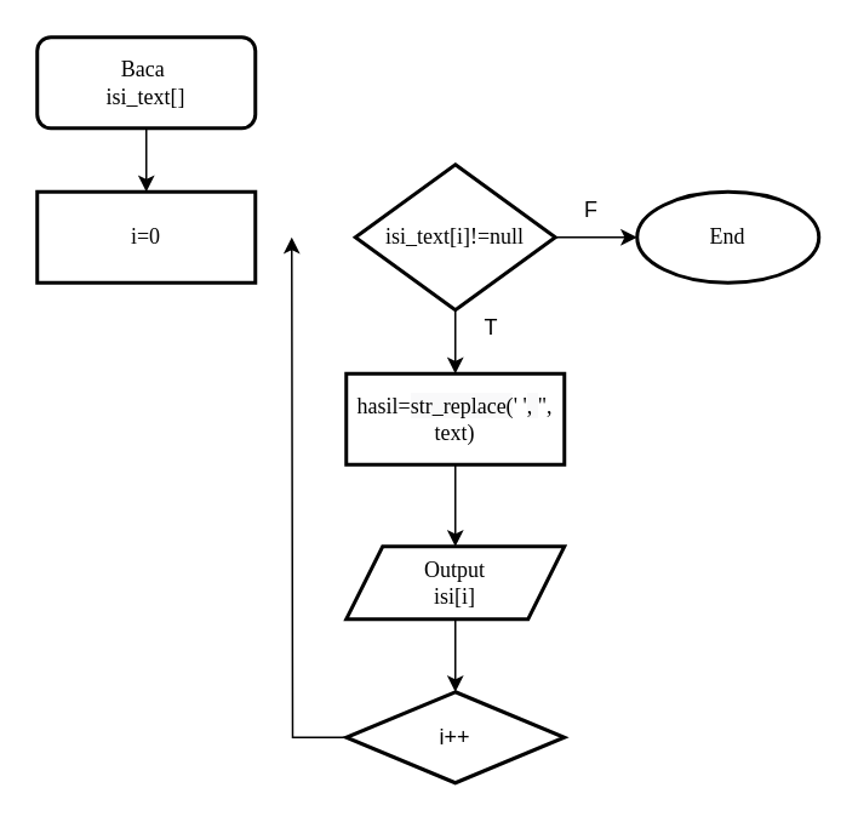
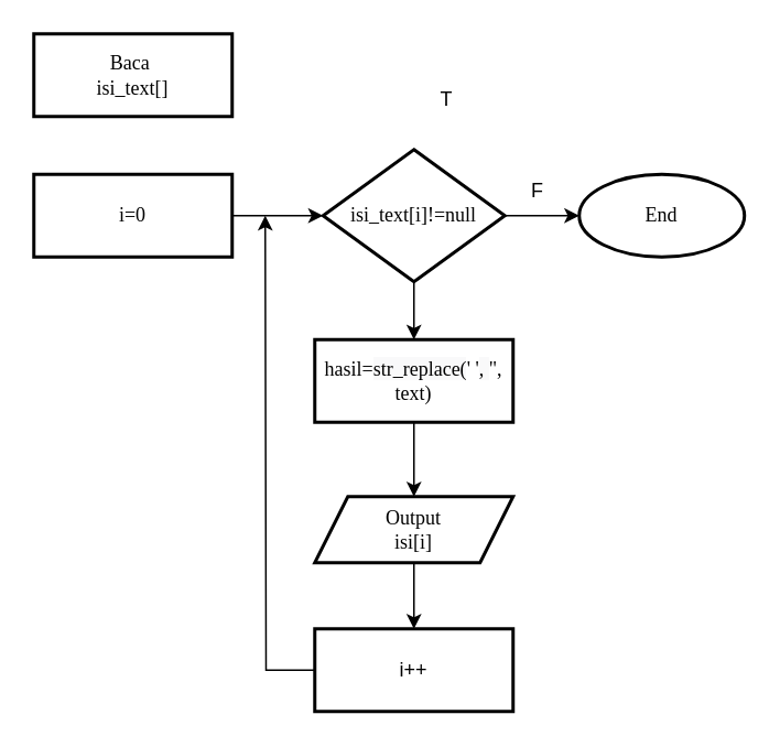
- <mxCell id="4" value="&lt;font face=&quot;Times New Roman&quot;&gt;Baca&amp;nbsp;&lt;br&gt;isi_text[]&lt;/font&gt;" style="whiteSpace=wrap;html=1;strokeWidth=2;rounded=1;" parent="1" vertex="1"><mxGeometry x="20" y="20" width="120" height="50" as="geometry" /></mxCell>
+ <mxCell id="4" value="&lt;font face=&quot;Times New Roman&quot;&gt;Baca&amp;nbsp;&lt;br&gt;isi_text[]&lt;/font&gt;" style="whiteSpace=wrap;html=1;strokeWidth=2;" parent="1" vertex="1"><mxGeometry x="20" y="20" width="120" height="50" as="geometry" /></mxCell>
- <mxCell id="3" value="" style="edgeStyle=orthogonalEdgeStyle;rounded=0;orthogonalLoop=1;jettySize=auto;html=1;" parent="1" source="4" target="6" edge="1"><mxGeometry relative="1" as="geometry" /></mxCell>
+ <mxCell id="5" style="edgeStyle=orthogonalEdgeStyle;rounded=0;orthogonalLoop=1;jettySize=auto;html=1;entryX=0;entryY=0.5;entryDx=0;entryDy=0;" parent="1" source="6" target="9" edge="1"><mxGeometry relative="1" as="geometry" /></mxCell>
- <mxCell id="16" value="T" style="text;html=1;strokeColor=none;fillColor=none;align=center;verticalAlign=middle;whiteSpace=wrap;rounded=0;" parent="1" vertex="1"><mxGeometry x="250" y="170" width="40" height="20" as="geometry" /></mxCell>
+ <mxCell id="16" value="T" style="text;html=1;strokeColor=none;fillColor=none;align=center;verticalAlign=middle;whiteSpace=wrap;rounded=0;" parent="1" vertex="1"><mxGeometry x="250" y="50" width="40" height="20" as="geometry" /></mxCell>
- <mxCell id="15" value="i++" style="rhombus;whiteSpace=wrap;html=1;strokeWidth=2;" parent="1" vertex="1"><mxGeometry x="190" y="380" width="120" height="50" as="geometry" /></mxCell>
+ <mxCell id="15" value="i++" style="whiteSpace=wrap;html=1;strokeWidth=2;" parent="1" vertex="1"><mxGeometry x="190" y="380" width="120" height="50" as="geometry" /></mxCell>
